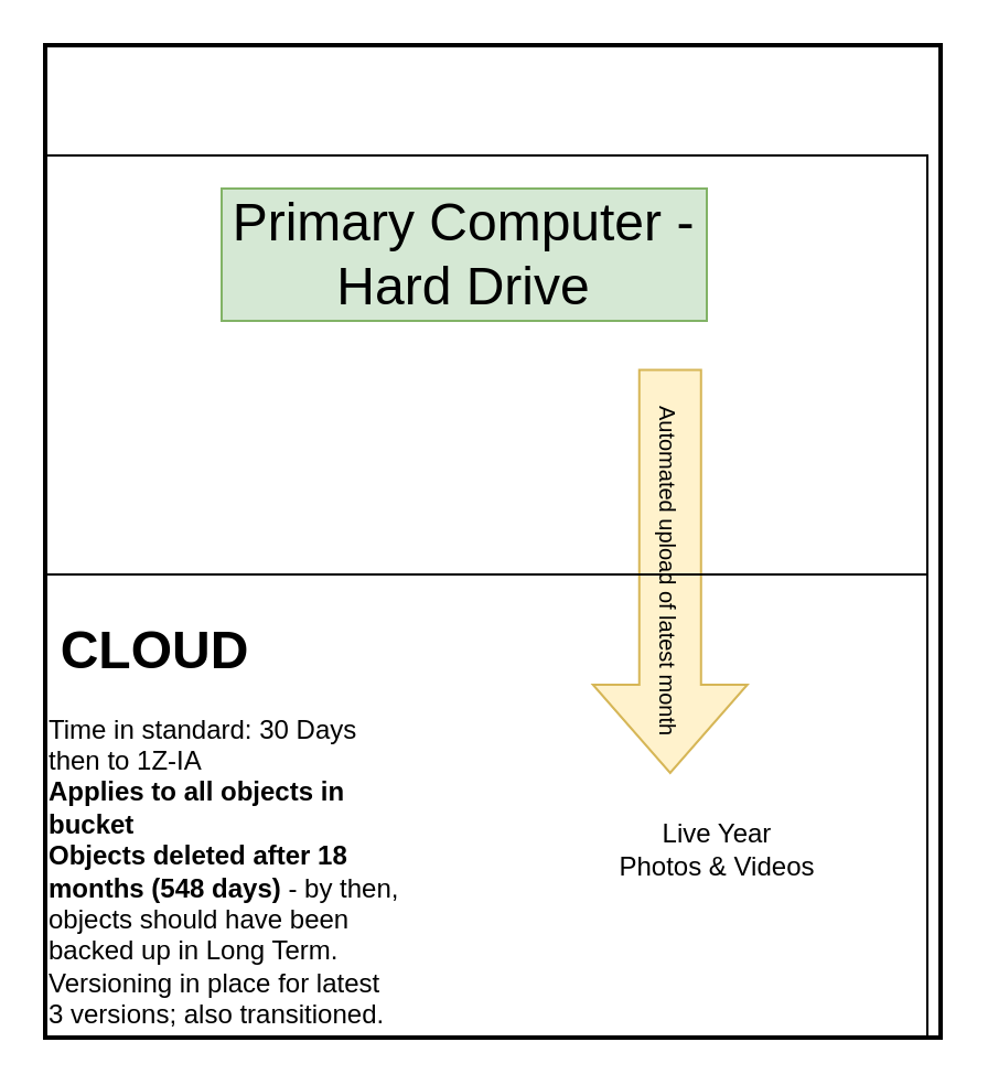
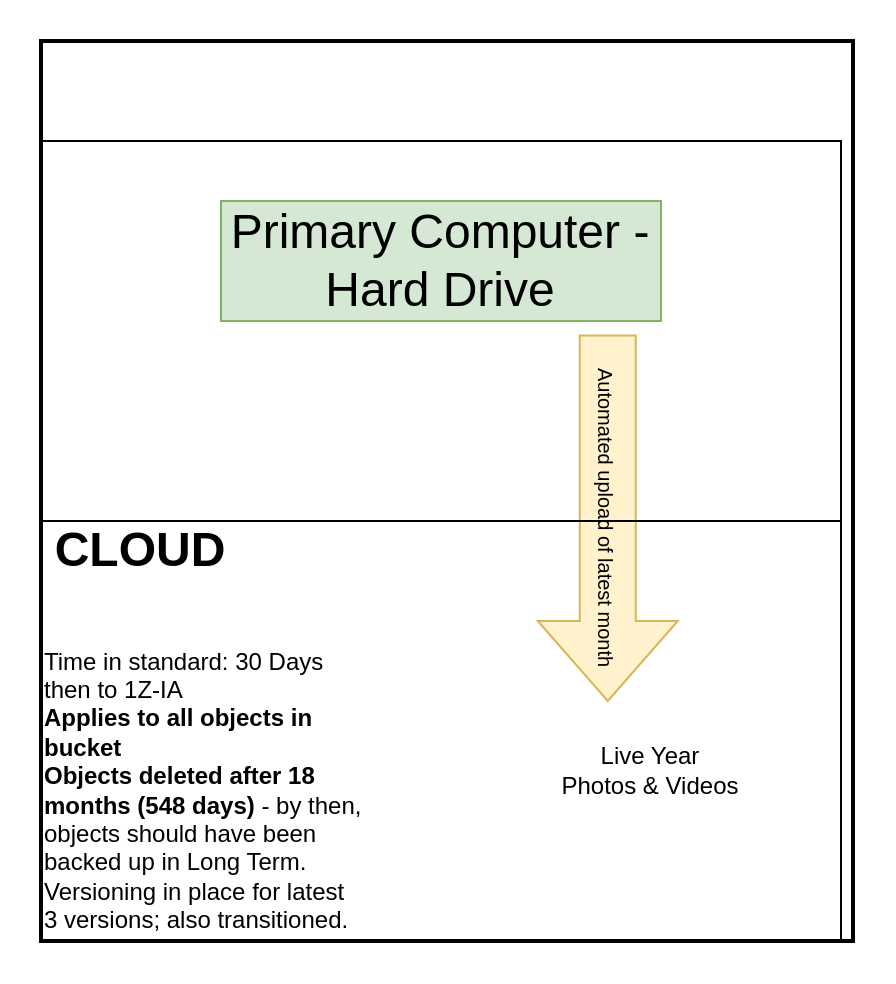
- <mxCell id="4" value="Primary Computer - Hard Drive" style="rounded=0;whiteSpace=wrap;html=1;fontSize=24;fillColor=#d5e8d4;strokeColor=#82b366;" vertex="1" parent="1"><mxGeometry x="100" y="85" width="220" height="60" as="geometry" /></mxCell>
+ <mxCell id="4" value="Primary Computer - Hard Drive" style="rounded=0;whiteSpace=wrap;html=1;fontSize=24;fillColor=#d5e8d4;strokeColor=#82b366;" vertex="1" parent="1"><mxGeometry x="110" y="100" width="220" height="60" as="geometry" /></mxCell>
- <mxCell id="3" value="CLOUD" style="text;html=1;strokeColor=none;fillColor=none;align=center;verticalAlign=middle;whiteSpace=wrap;rounded=0;fontSize=24;fontStyle=1" vertex="1" parent="1"><mxGeometry x="30" y="280" width="80" height="30" as="geometry" /></mxCell>
+ <mxCell id="3" value="CLOUD" style="text;html=1;strokeColor=none;fillColor=none;align=center;verticalAlign=middle;whiteSpace=wrap;rounded=0;fontSize=24;fontStyle=1" vertex="1" parent="1"><mxGeometry x="30" y="260" width="80" height="30" as="geometry" /></mxCell>
